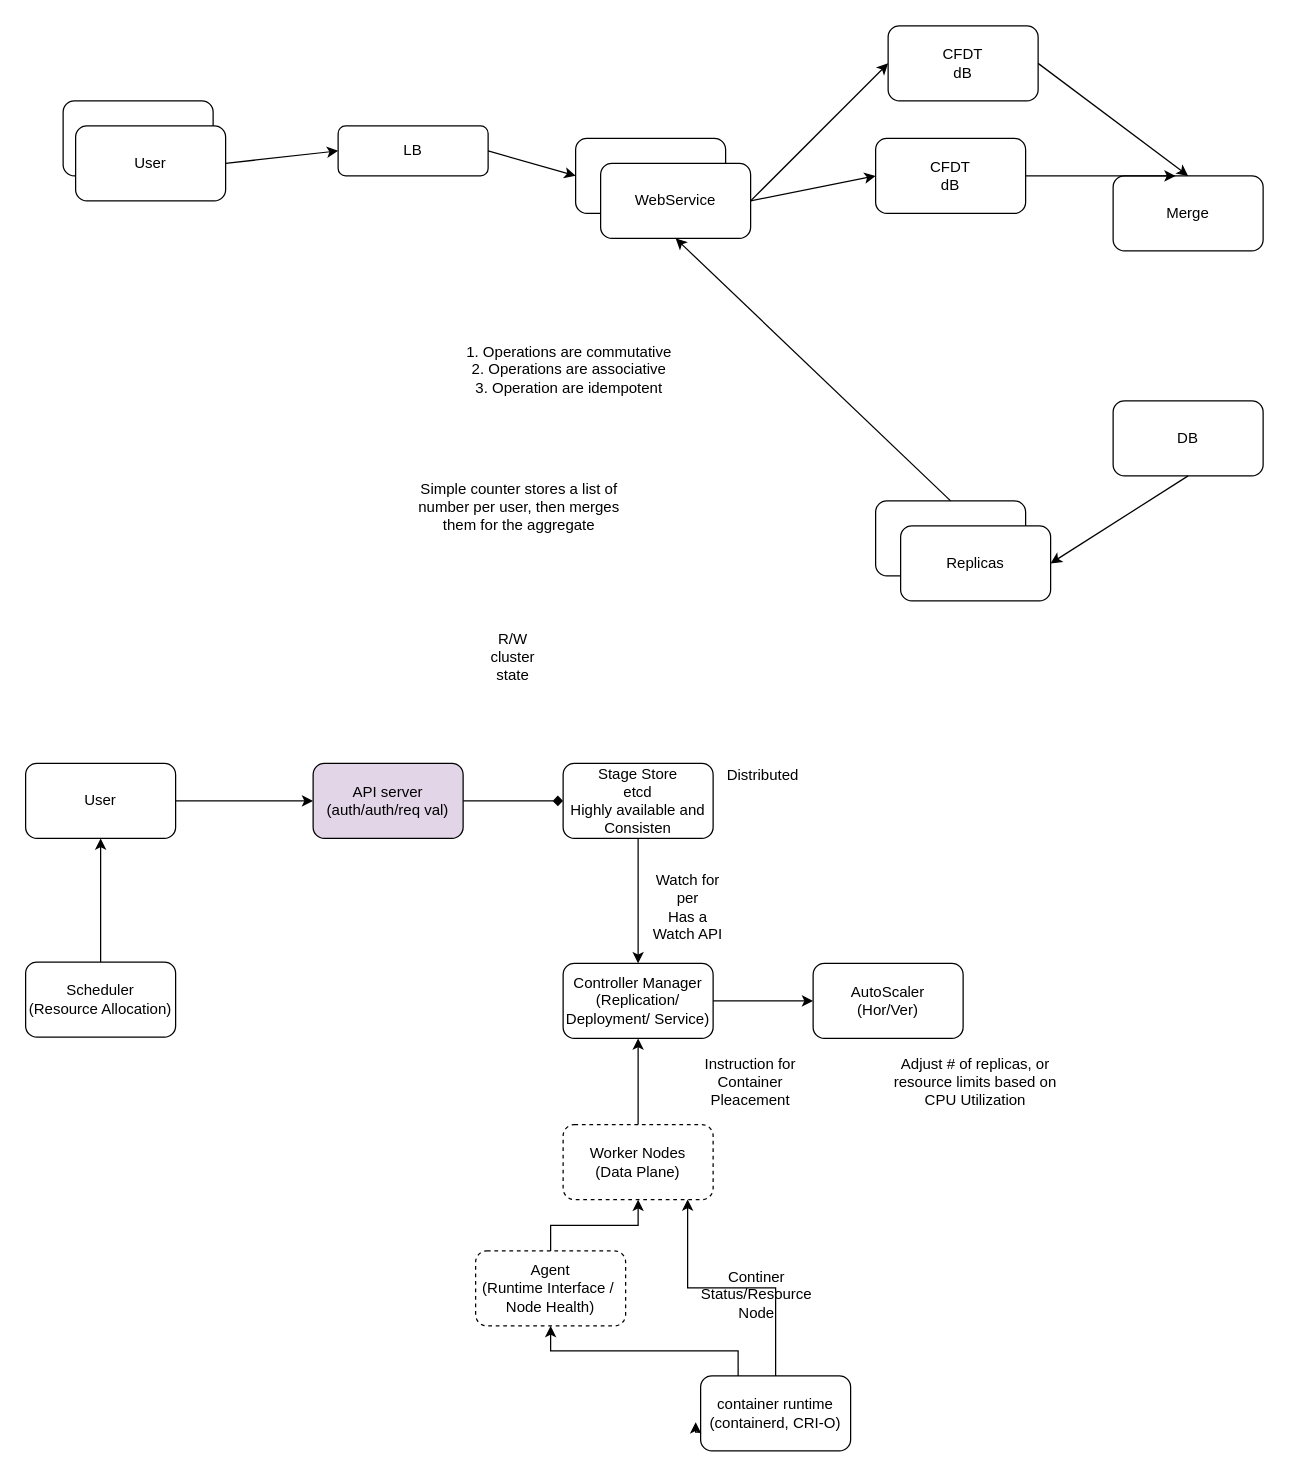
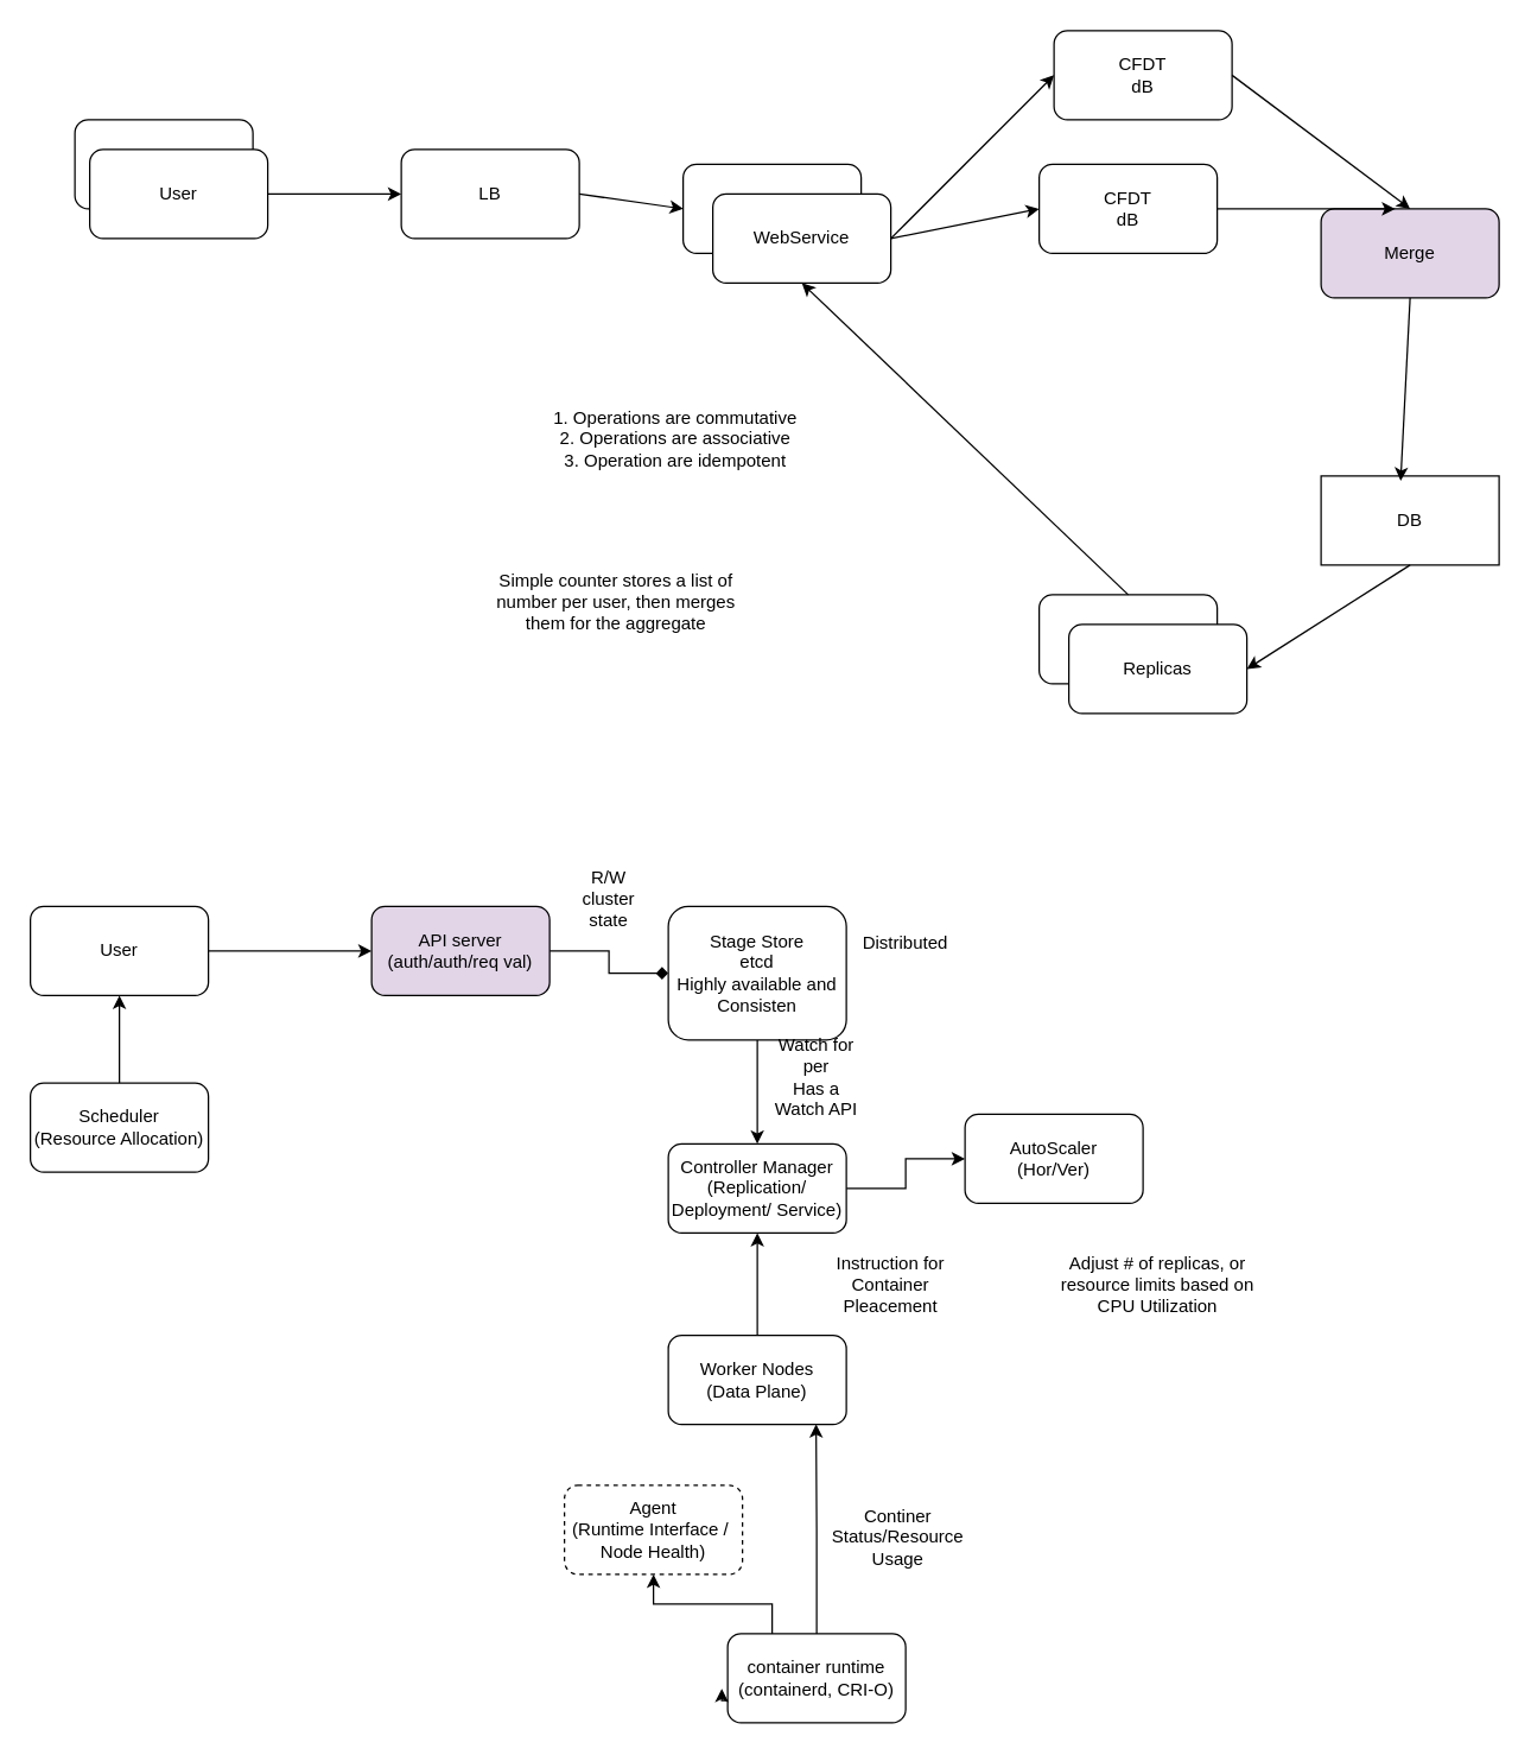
- <mxCell id="4" value="LB" style="rounded=1;whiteSpace=wrap;html=1;" vertex="1" parent="1"><mxGeometry x="270" y="100" width="120" height="40" as="geometry" /></mxCell>
+ <mxCell id="4" value="LB" style="rounded=1;whiteSpace=wrap;html=1;" vertex="1" parent="1"><mxGeometry x="270" y="100" width="120" height="60" as="geometry" /></mxCell>
- <mxCell id="10" value="Merge" style="rounded=1;whiteSpace=wrap;html=1;" vertex="1" parent="1"><mxGeometry x="890" y="140" width="120" height="60" as="geometry" /></mxCell>
+ <mxCell id="10" value="Merge" style="rounded=1;whiteSpace=wrap;html=1;fillColor=#e1d5e7;" vertex="1" parent="1"><mxGeometry x="890" y="140" width="120" height="60" as="geometry" /></mxCell>
+ <mxCell id="21" value="" style="endArrow=classic;html=1;rounded=0;exitX=0.5;exitY=1;exitDx=0;exitDy=0;entryX=0.447;entryY=0.054;entryDx=0;entryDy=0;entryPerimeter=0;" edge="1" parent="1" source="10" target="11"><mxGeometry width="50" height="50" relative="1" as="geometry"><mxPoint x="380" y="220" as="sourcePoint" /><mxPoint x="430" y="170" as="targetPoint" /></mxGeometry></mxCell>
- <mxCell id="11" value="DB" style="rounded=1;whiteSpace=wrap;html=1;" vertex="1" parent="1"><mxGeometry x="890" y="320" width="120" height="60" as="geometry" /></mxCell>
+ <mxCell id="11" value="DB" style="whiteSpace=wrap;html=1;rounded=0;" vertex="1" parent="1"><mxGeometry x="890" y="320" width="120" height="60" as="geometry" /></mxCell>
- <mxCell id="30" value="R/W&lt;div&gt;cluster&lt;/div&gt;&lt;div&gt;state&lt;/div&gt;" style="text;html=1;align=center;verticalAlign=middle;whiteSpace=wrap;rounded=0;" vertex="1" parent="1"><mxGeometry x="380" y="510" width="60" height="30" as="geometry" /></mxCell>
+ <mxCell id="30" value="R/W&lt;div&gt;cluster&lt;/div&gt;&lt;div&gt;state&lt;/div&gt;" style="text;html=1;align=center;verticalAlign=middle;whiteSpace=wrap;rounded=0;" vertex="1" parent="1"><mxGeometry x="380" y="590" width="60" height="30" as="geometry" /></mxCell>
- <mxCell id="47" value="Distributed" style="text;html=1;align=center;verticalAlign=middle;whiteSpace=wrap;rounded=0;" vertex="1" parent="1"><mxGeometry x="580" y="605" width="60" height="30" as="geometry" /></mxCell>
+ <mxCell id="47" value="Distributed" style="text;html=1;align=center;verticalAlign=middle;whiteSpace=wrap;rounded=0;" vertex="1" parent="1"><mxGeometry x="580" y="620" width="60" height="30" as="geometry" /></mxCell>
- <mxCell id="29" value="Stage Store&lt;div&gt;etcd&lt;/div&gt;&lt;div&gt;Highly available and Consisten&lt;/div&gt;" style="rounded=1;whiteSpace=wrap;html=1;" vertex="1" parent="1"><mxGeometry x="450" y="610" width="120" height="60" as="geometry" /></mxCell>
+ <mxCell id="29" value="Stage Store&lt;div&gt;etcd&lt;/div&gt;&lt;div&gt;Highly available and Consisten&lt;/div&gt;" style="rounded=1;whiteSpace=wrap;html=1;" vertex="1" parent="1"><mxGeometry x="450" y="610" width="120" height="90" as="geometry" /></mxCell>
- <mxCell id="36" value="Scheduler&lt;br&gt;(Resource Allocation)" style="rounded=1;whiteSpace=wrap;html=1;" vertex="1" parent="1"><mxGeometry x="20" y="769" width="120" height="60" as="geometry" /></mxCell>
+ <mxCell id="36" value="Scheduler&lt;br&gt;(Resource Allocation)" style="rounded=1;whiteSpace=wrap;html=1;" vertex="1" parent="1"><mxGeometry x="20" y="729" width="120" height="60" as="geometry" /></mxCell>
- <mxCell id="33" value="AutoScaler&lt;div&gt;(Hor/Ver)&lt;/div&gt;" style="rounded=1;whiteSpace=wrap;html=1;" vertex="1" parent="1"><mxGeometry x="650" y="770" width="120" height="60" as="geometry" /></mxCell>
+ <mxCell id="33" value="AutoScaler&lt;div&gt;(Hor/Ver)&lt;/div&gt;" style="rounded=1;whiteSpace=wrap;html=1;" vertex="1" parent="1"><mxGeometry x="650" y="750" width="120" height="60" as="geometry" /></mxCell>
- <mxCell id="38" value="Worker Nodes&lt;br&gt;(Data Plane)" style="rounded=1;whiteSpace=wrap;html=1;dashed=1;" vertex="1" parent="1"><mxGeometry x="450" y="899" width="120" height="60" as="geometry" /></mxCell>
+ <mxCell id="38" value="Worker Nodes&lt;br&gt;(Data Plane)" style="rounded=1;whiteSpace=wrap;html=1;" vertex="1" parent="1"><mxGeometry x="450" y="899" width="120" height="60" as="geometry" /></mxCell>
- <mxCell id="40" value="" style="edgeStyle=orthogonalEdgeStyle;rounded=0;orthogonalLoop=1;jettySize=auto;html=1;" edge="1" parent="1" source="41" target="38"><mxGeometry relative="1" as="geometry" /></mxCell>
- <mxCell id="45" value="Continer Status/Resource Node" style="text;html=1;align=center;verticalAlign=middle;whiteSpace=wrap;rounded=0;" vertex="1" parent="1"><mxGeometry x="550" y="1020" width="110" height="30" as="geometry" /></mxCell>
+ <mxCell id="45" value="Continer Status/Resource Usage" style="text;html=1;align=center;verticalAlign=middle;whiteSpace=wrap;rounded=0;" vertex="1" parent="1"><mxGeometry x="550" y="1020" width="110" height="30" as="geometry" /></mxCell>
- <mxCell id="43" value="container runtime (containerd, CRI-O)" style="rounded=1;whiteSpace=wrap;html=1;" vertex="1" parent="1"><mxGeometry x="560" y="1100" width="120" height="60" as="geometry" /></mxCell>
+ <mxCell id="43" value="container runtime (containerd, CRI-O)" style="rounded=1;whiteSpace=wrap;html=1;" vertex="1" parent="1"><mxGeometry x="490" y="1100" width="120" height="60" as="geometry" /></mxCell>
